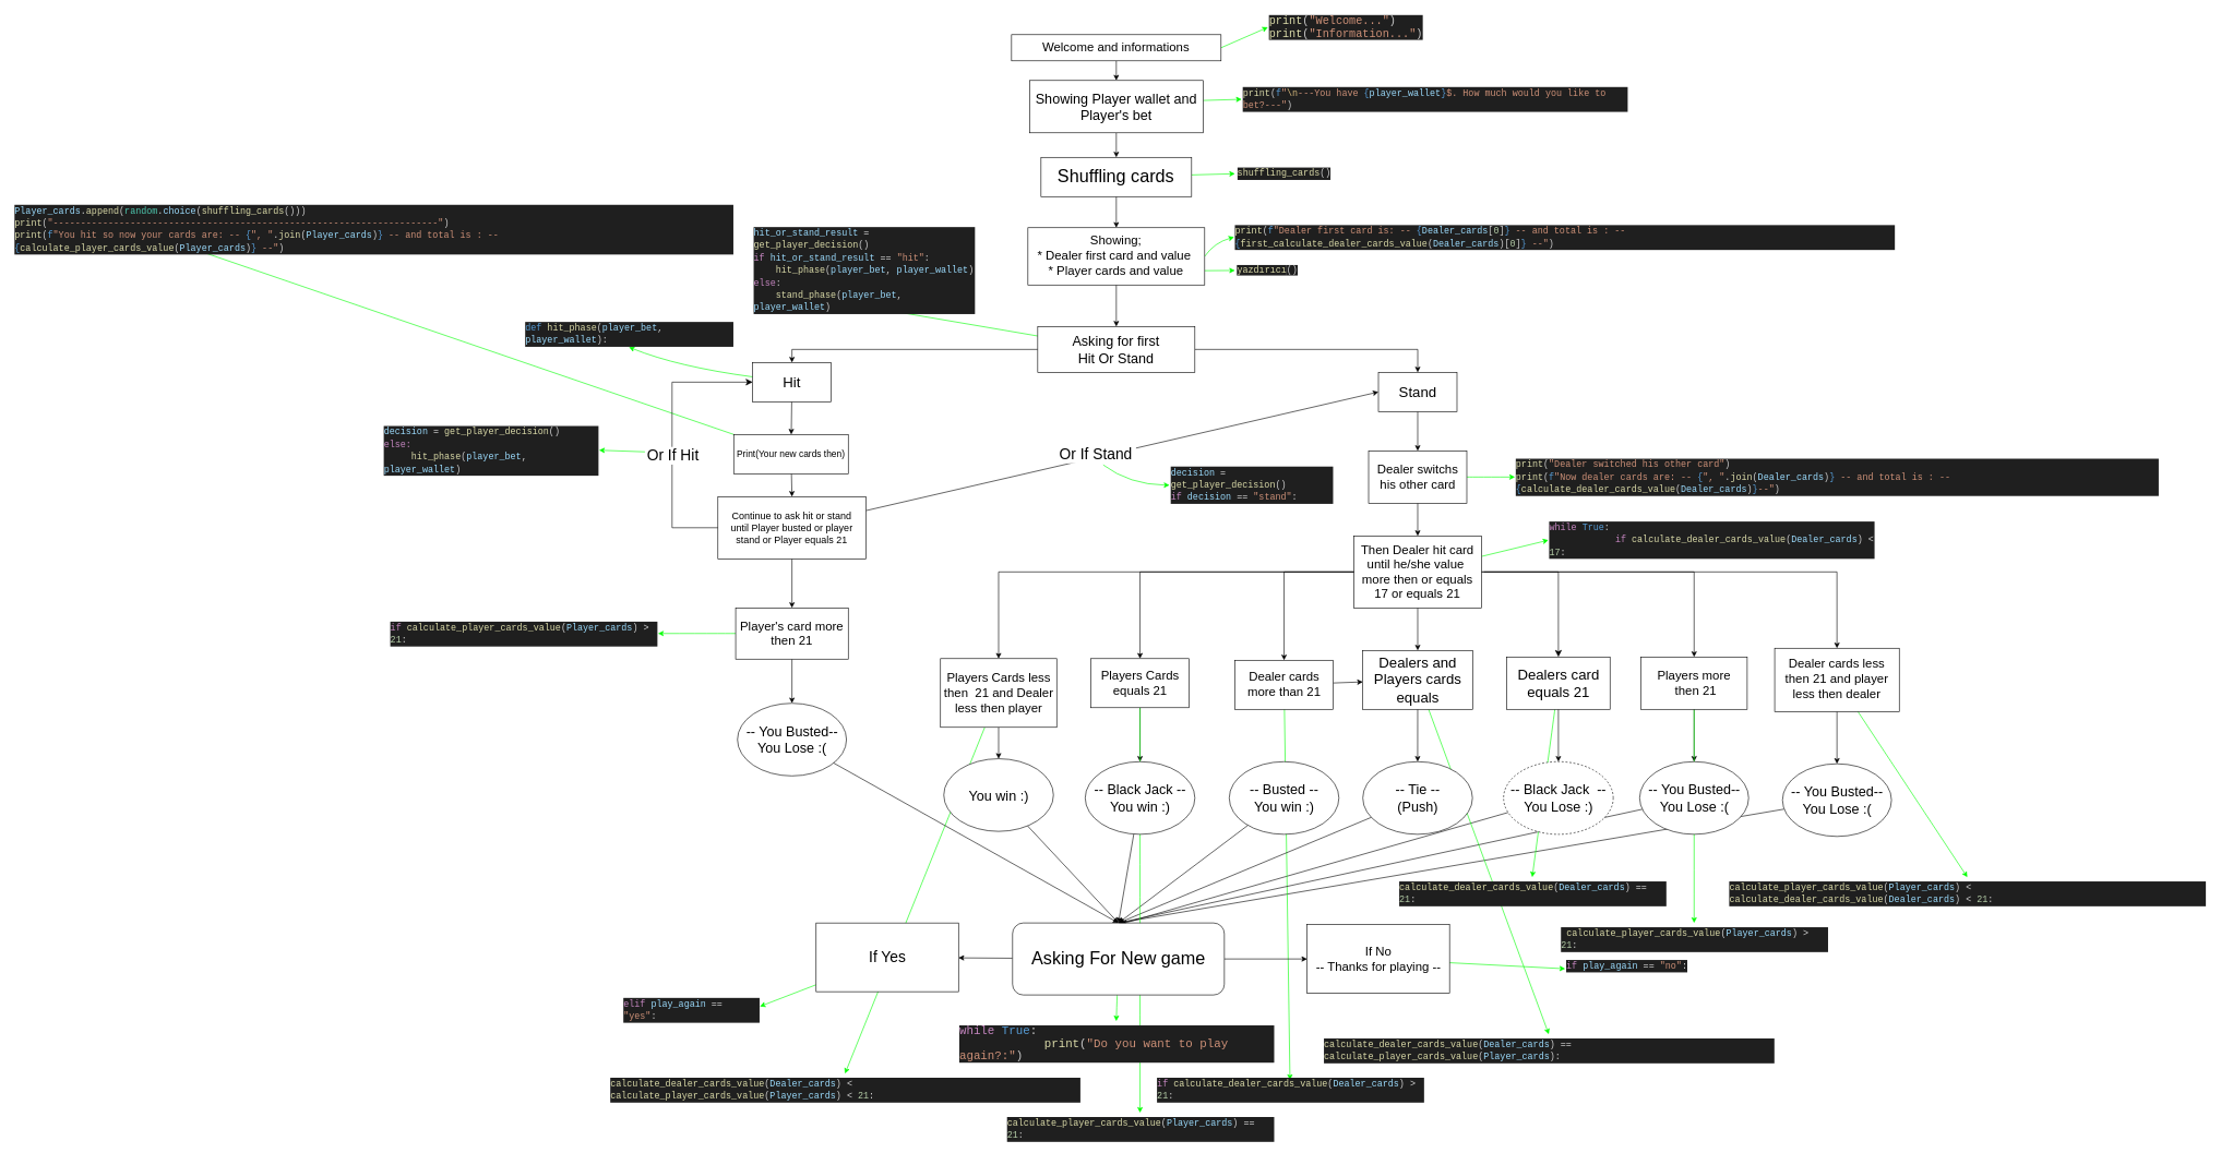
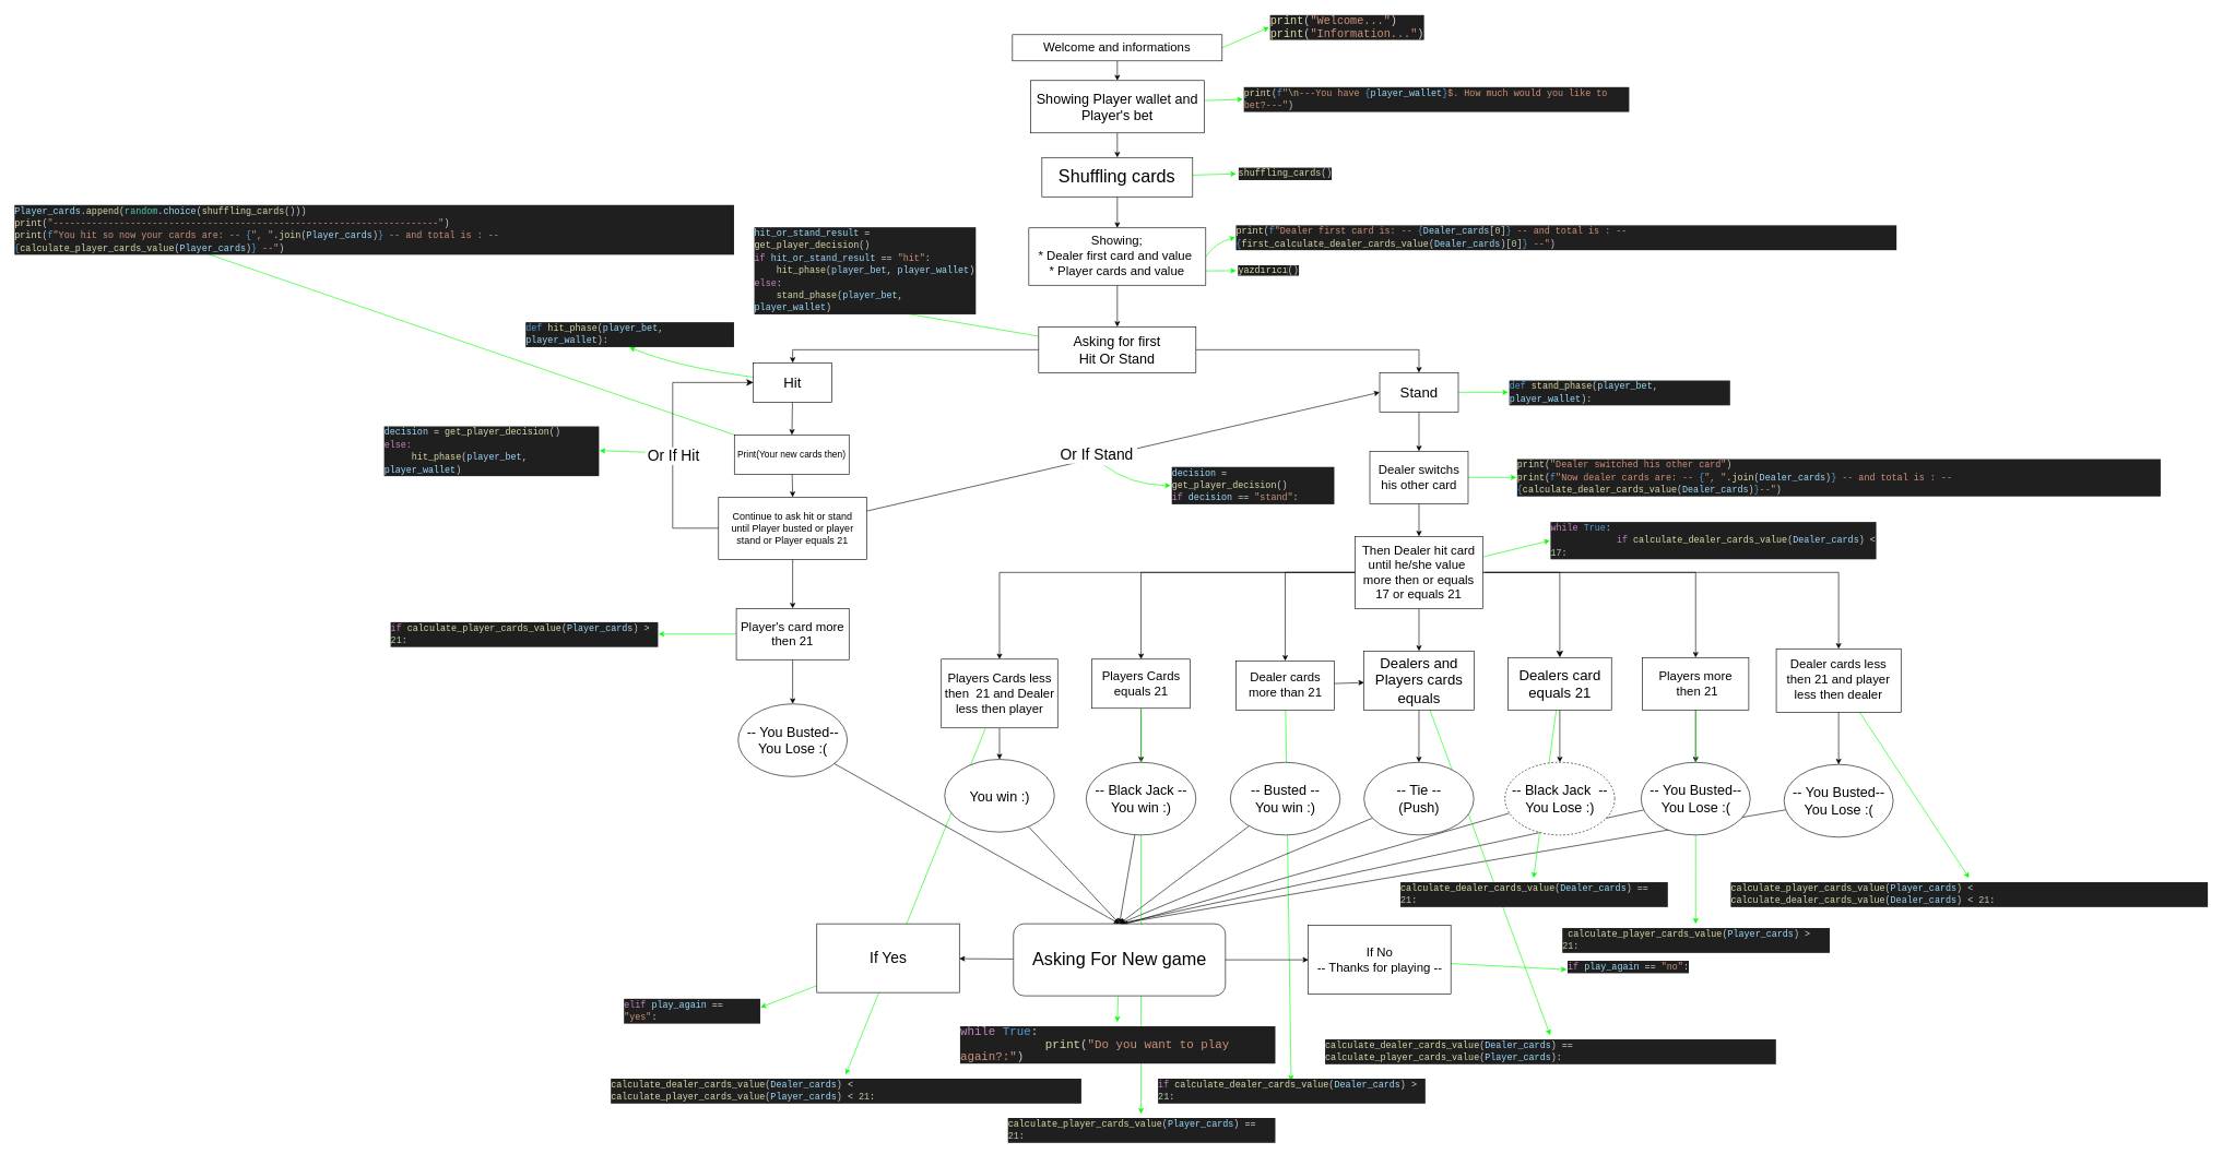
+ <mxCell id="14" style="edgeStyle=none;curved=1;html=1;strokeColor=#00FF00;" parent="1" source="15" target="106" edge="1"><mxGeometry relative="1" as="geometry" /></mxCell>
+ <mxCell id="106" value="&lt;div style=&quot;color: rgb(204, 204, 204); background-color: rgb(31, 31, 31); font-family: Consolas, &amp;quot;Courier New&amp;quot;, monospace; font-size: 17px; line-height: 19px;&quot;&gt;&lt;div style=&quot;font-size: 14px; line-height: 19px;&quot;&gt;&lt;div style=&quot;line-height: 19px;&quot;&gt;&lt;div style=&quot;line-height: 19px;&quot;&gt;&lt;div style=&quot;line-height: 19px;&quot;&gt;&lt;div style=&quot;line-height: 19px;&quot;&gt;&lt;span style=&quot;color: #569cd6;&quot;&gt;def&lt;/span&gt; &lt;span style=&quot;color: #dcdcaa;&quot;&gt;stand_phase&lt;/span&gt;(&lt;span style=&quot;color: #9cdcfe;&quot;&gt;player_bet&lt;/span&gt;, &lt;span style=&quot;color: #9cdcfe;&quot;&gt;player_wallet&lt;/span&gt;):&lt;/div&gt;&lt;/div&gt;&lt;/div&gt;&lt;/div&gt;&lt;/div&gt;&lt;/div&gt;" style="text;html=1;strokeColor=none;fillColor=none;align=left;verticalAlign=middle;whiteSpace=wrap;rounded=0;" parent="1" vertex="1"><mxGeometry x="2300.76" y="583.5" width="338.5" height="30" as="geometry" /></mxCell>
